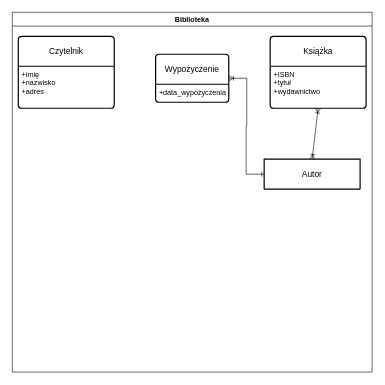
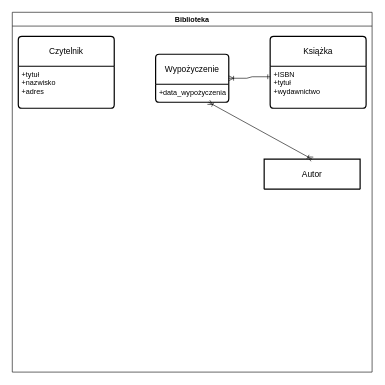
- <mxCell id="4" value="+imię&lt;div&gt;&lt;div&gt;+nazwisko&lt;/div&gt;&lt;div&gt;+adres&lt;/div&gt;&lt;/div&gt;" style="align=left;strokeColor=none;fillColor=none;spacingLeft=4;fontSize=12;verticalAlign=top;resizable=0;rotatable=0;part=1;html=1;" vertex="1" parent="3"><mxGeometry y="50" width="160" height="70" as="geometry" /></mxCell>
+ <mxCell id="4" value="+tytuł&lt;div&gt;&lt;div&gt;+nazwisko&lt;/div&gt;&lt;div&gt;+adres&lt;/div&gt;&lt;/div&gt;" style="align=left;strokeColor=none;fillColor=none;spacingLeft=4;fontSize=12;verticalAlign=top;resizable=0;rotatable=0;part=1;html=1;" vertex="1" parent="3"><mxGeometry y="50" width="160" height="70" as="geometry" /></mxCell>
- <mxCell id="9" value="" style="edgeStyle=entityRelationEdgeStyle;fontSize=12;html=1;endArrow=ERone;startArrow=ERoneToMany;rounded=0;exitX=1;exitY=0.5;exitDx=0;exitDy=0;endFill=0;startFill=0;" edge="1" parent="2" source="7" target="10"><mxGeometry width="100" height="100" relative="1" as="geometry"><mxPoint x="350" y="270" as="sourcePoint" /><mxPoint x="450" y="170" as="targetPoint" /></mxGeometry></mxCell>
+ <mxCell id="9" value="" style="edgeStyle=entityRelationEdgeStyle;fontSize=12;html=1;endArrow=ERone;startArrow=ERoneToMany;rounded=0;exitX=1;exitY=0.5;exitDx=0;exitDy=0;entryX=0;entryY=0.25;entryDx=0;entryDy=0;endFill=0;startFill=0;" edge="1" parent="2" source="7" target="6"><mxGeometry width="100" height="100" relative="1" as="geometry"><mxPoint x="350" y="270" as="sourcePoint" /><mxPoint x="450" y="170" as="targetPoint" /></mxGeometry></mxCell>
- <mxCell id="11" value="" style="fontSize=12;html=1;endArrow=ERoneToMany;startArrow=ERoneToMany;rounded=0;entryX=0.5;entryY=1;entryDx=0;entryDy=0;exitX=0.5;exitY=0;exitDx=0;exitDy=0;" edge="1" parent="2" source="10" target="6"><mxGeometry width="100" height="100" relative="1" as="geometry"><mxPoint x="240" y="280" as="sourcePoint" /><mxPoint x="340" y="180" as="targetPoint" /></mxGeometry></mxCell>
+ <mxCell id="11" value="" style="fontSize=12;html=1;endArrow=ERoneToMany;startArrow=ERoneToMany;rounded=0;exitX=0.5;exitY=0;exitDx=0;exitDy=0;" edge="1" parent="2" source="10" target="8"><mxGeometry width="100" height="100" relative="1" as="geometry"><mxPoint x="240" y="280" as="sourcePoint" /><mxPoint x="340" y="180" as="targetPoint" /></mxGeometry></mxCell>
